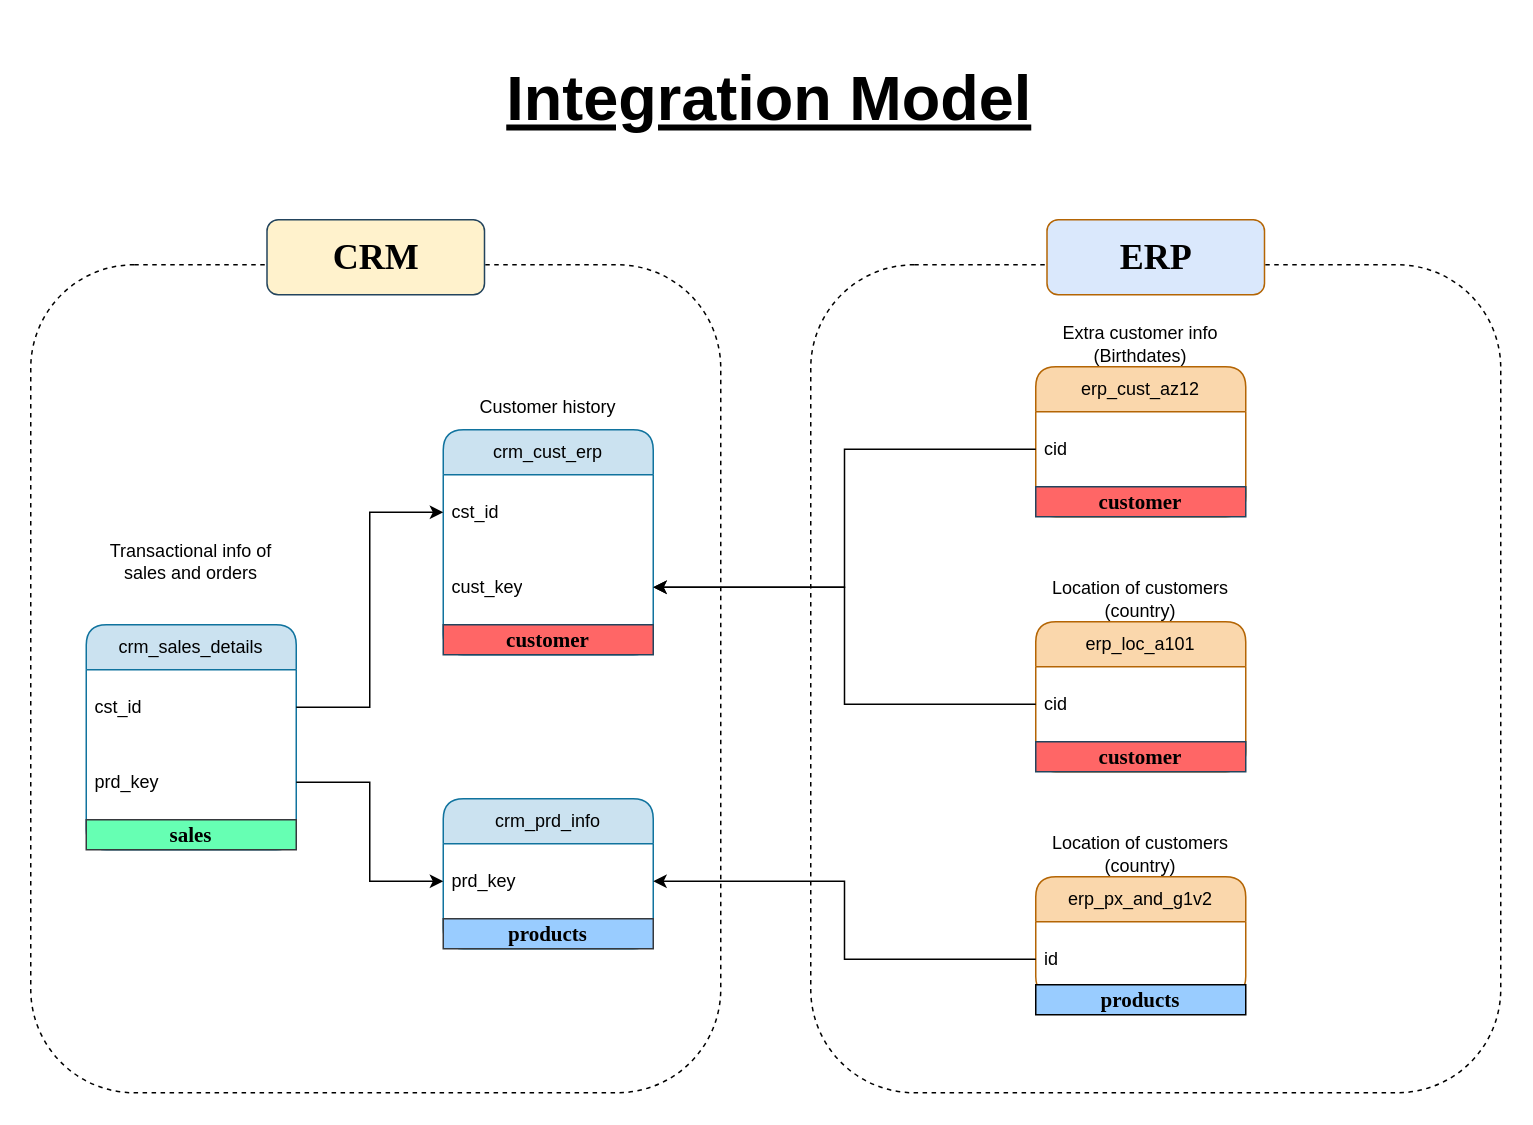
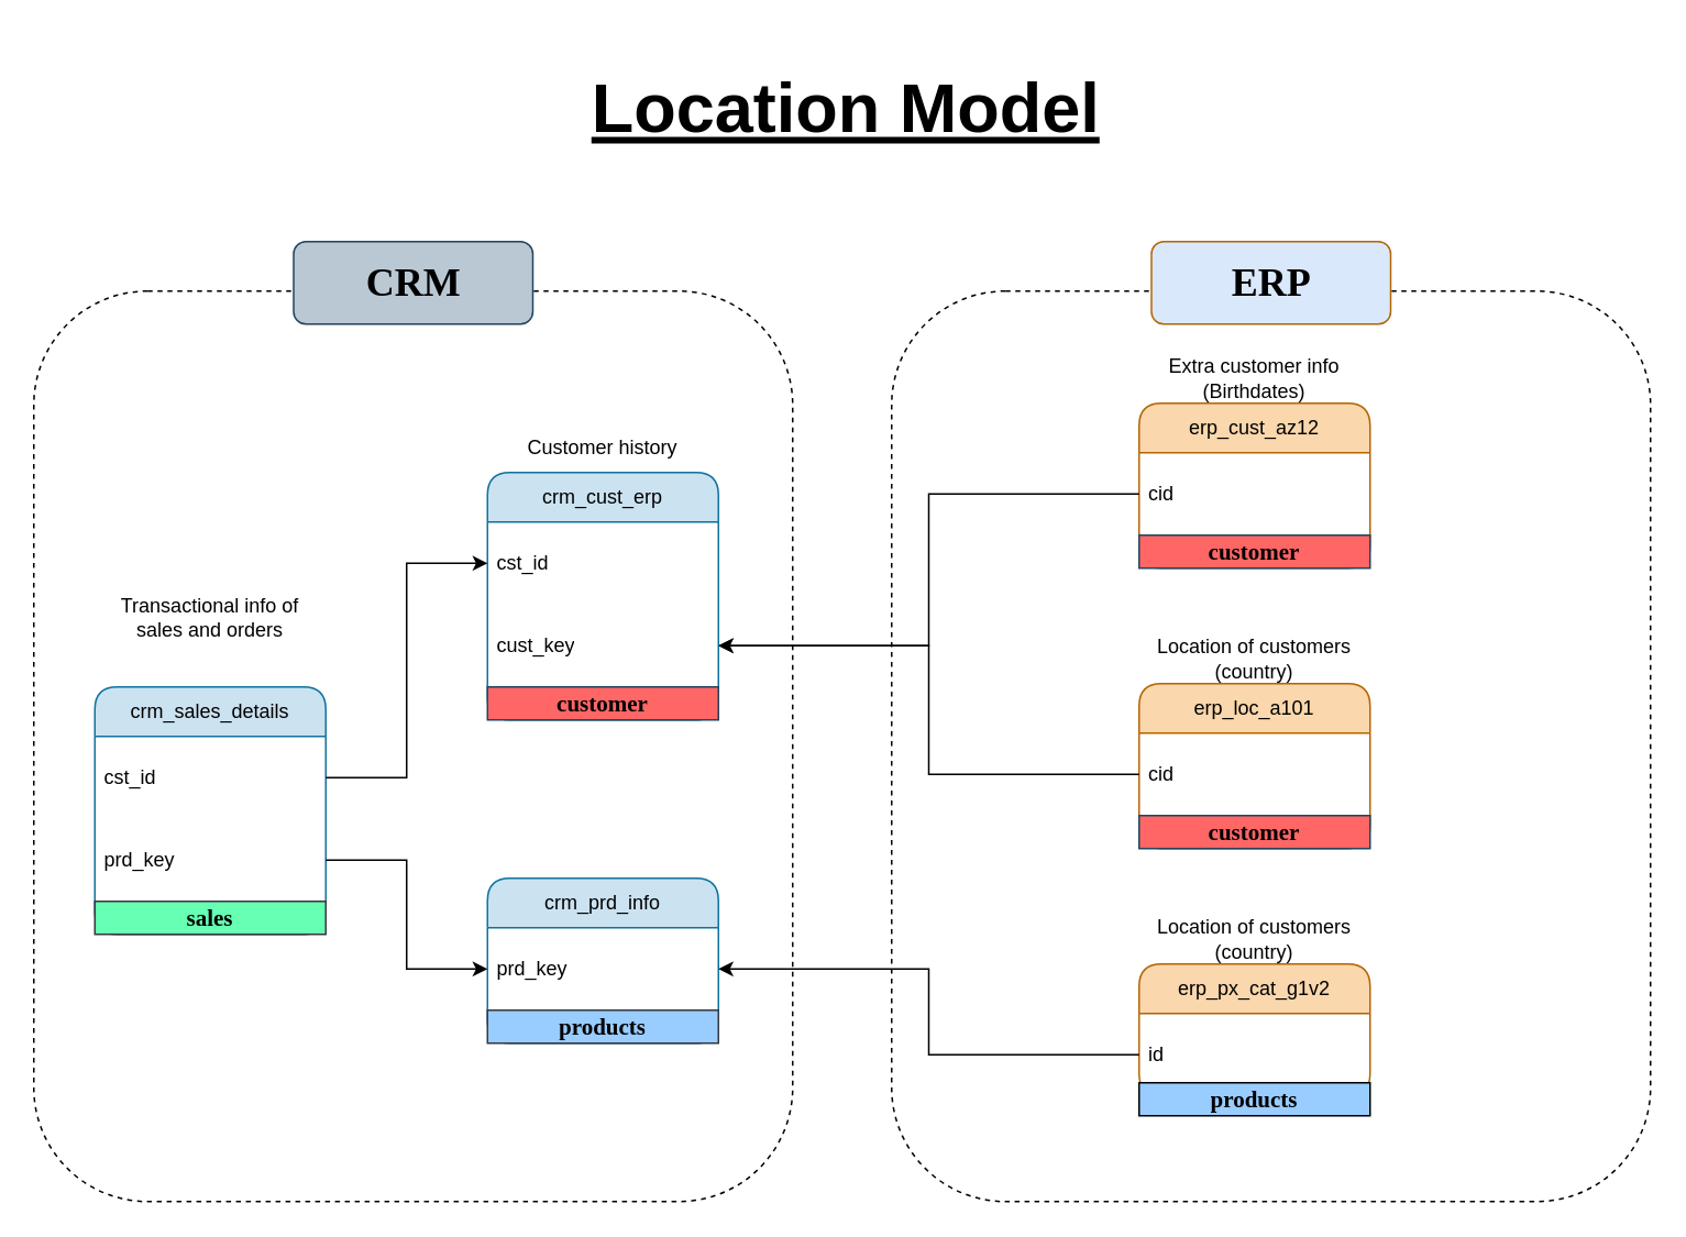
- <mxCell id="34" value="&lt;h3&gt;&lt;u style=&quot;&quot;&gt;&lt;font face=&quot;Helvetica&quot; style=&quot;font-size: 42px;&quot;&gt;Integration Model&lt;/font&gt;&lt;/u&gt;&lt;/h3&gt;" style="text;html=1;align=center;verticalAlign=middle;whiteSpace=wrap;rounded=0;fontSize=35;fontStyle=1" parent="1" vertex="1"><mxGeometry x="295" y="20" width="435" height="60" as="geometry" /></mxCell>
+ <mxCell id="34" value="&lt;h3&gt;&lt;u style=&quot;&quot;&gt;&lt;font face=&quot;Helvetica&quot; style=&quot;font-size: 42px;&quot;&gt;Location Model&lt;/font&gt;&lt;/u&gt;&lt;/h3&gt;" style="text;html=1;align=center;verticalAlign=middle;whiteSpace=wrap;rounded=0;fontSize=35;fontStyle=1" parent="1" vertex="1"><mxGeometry x="295" y="20" width="435" height="60" as="geometry" /></mxCell>
- <mxCell id="33" value="&lt;font style=&quot;font-size: 24px;&quot; face=&quot;Lucida Console&quot;&gt;CRM&lt;/font&gt;" style="rounded=1;whiteSpace=wrap;html=1;fillColor=#fff2cc;strokeColor=#23445d;fontStyle=1;fontColor=light-dark(#000000,#000000);fontSize=12;" parent="1" vertex="1"><mxGeometry x="177.5" y="130" width="145" height="50" as="geometry" /></mxCell>
+ <mxCell id="33" value="&lt;font style=&quot;font-size: 24px;&quot; face=&quot;Lucida Console&quot;&gt;CRM&lt;/font&gt;" style="rounded=1;whiteSpace=wrap;html=1;fillColor=#bac8d3;strokeColor=#23445d;fontStyle=1;fontColor=light-dark(#000000,#000000);fontSize=12;" parent="1" vertex="1"><mxGeometry x="177.5" y="130" width="145" height="50" as="geometry" /></mxCell>
- <mxCell id="25" value="&lt;font style=&quot;color: light-dark(rgb(0, 0, 0), rgb(0, 0, 0));&quot;&gt;erp_px_and_g1v2&lt;/font&gt;" style="swimlane;fontStyle=0;childLayout=stackLayout;horizontal=1;startSize=30;horizontalStack=0;resizeParent=1;resizeParentMax=0;resizeLast=0;collapsible=1;marginBottom=0;whiteSpace=wrap;html=1;rounded=1;fillColor=#fad7ac;strokeColor=#b46504;fontSize=12;" parent="1" vertex="1"><mxGeometry x="690" y="568" width="140" height="80" as="geometry" /></mxCell>
+ <mxCell id="25" value="&lt;font style=&quot;color: light-dark(rgb(0, 0, 0), rgb(0, 0, 0));&quot;&gt;erp_px_cat_g1v2&lt;/font&gt;" style="swimlane;fontStyle=0;childLayout=stackLayout;horizontal=1;startSize=30;horizontalStack=0;resizeParent=1;resizeParentMax=0;resizeLast=0;collapsible=1;marginBottom=0;whiteSpace=wrap;html=1;rounded=1;fillColor=#fad7ac;strokeColor=#b46504;fontSize=12;" parent="1" vertex="1"><mxGeometry x="690" y="568" width="140" height="80" as="geometry" /></mxCell>
